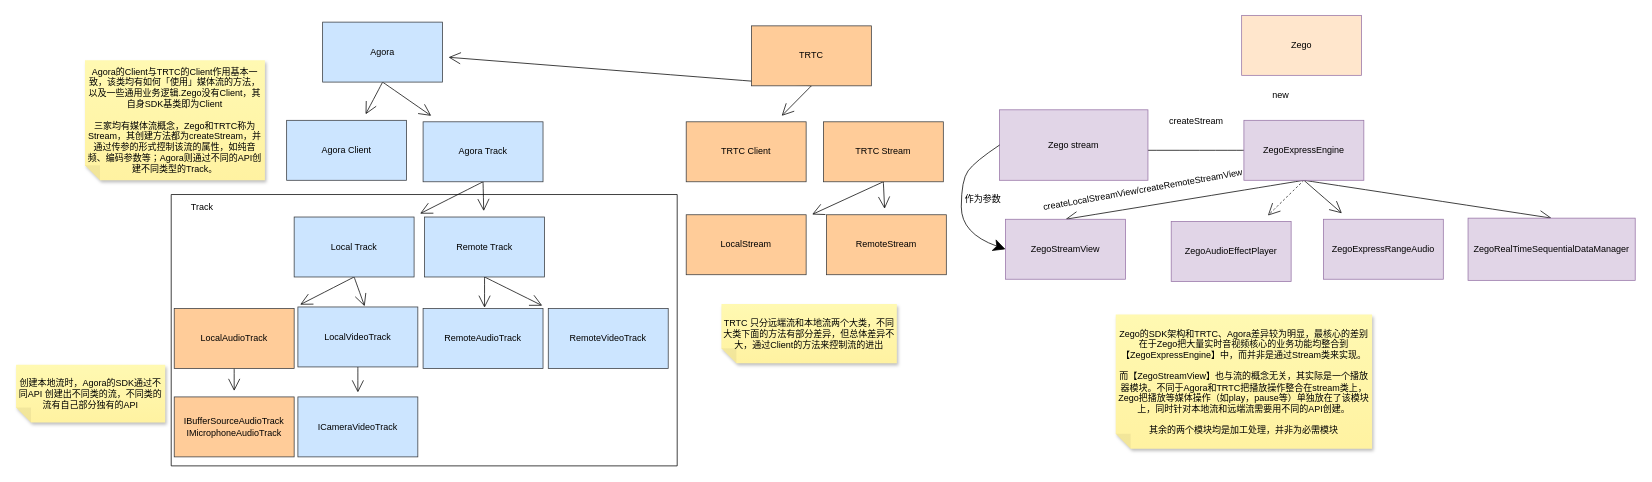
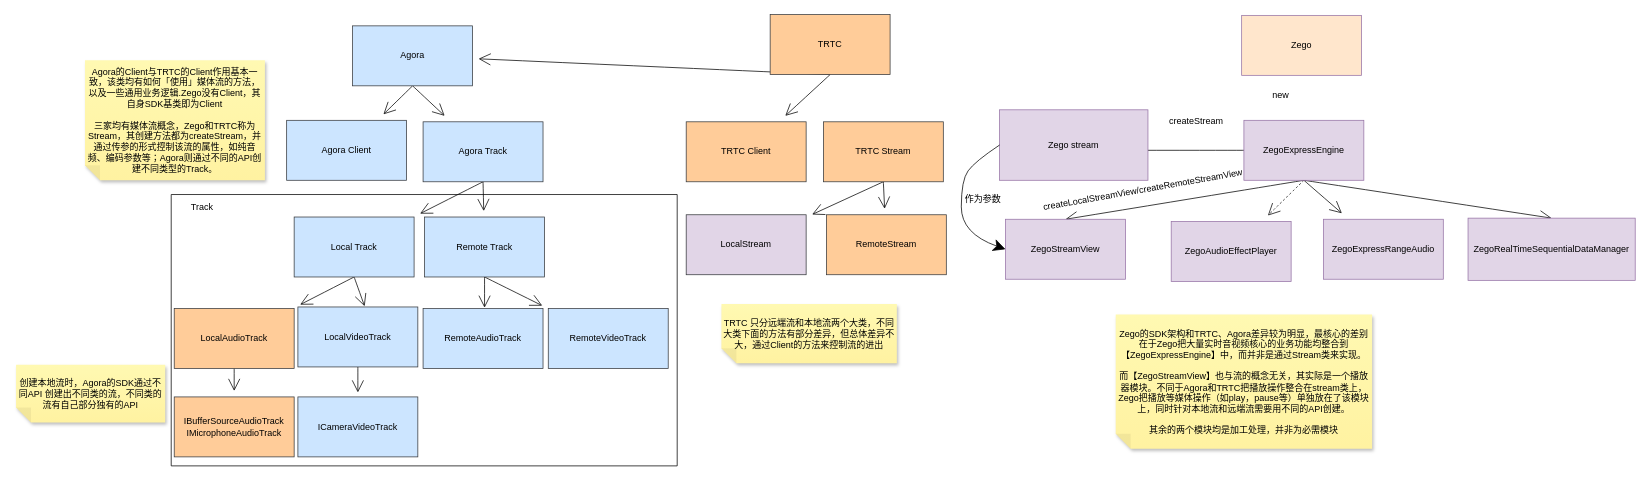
- <mxCell id="4" value="Agora" style="rounded=0;whiteSpace=wrap;html=1;hachureGap=4;fillColor=#cce5ff;strokeColor=#36393d;" vertex="1" parent="1"><mxGeometry x="429" y="29" width="160" height="80" as="geometry" /></mxCell>
+ <mxCell id="4" value="Agora" style="rounded=0;whiteSpace=wrap;html=1;hachureGap=4;fillColor=#cce5ff;strokeColor=#36393d;" vertex="1" parent="1"><mxGeometry x="469" y="34" width="160" height="80" as="geometry" /></mxCell>
- <mxCell id="7" value="TRTC" style="rounded=0;whiteSpace=wrap;html=1;hachureGap=4;fillColor=#ffcc99;strokeColor=#36393d;" vertex="1" parent="1"><mxGeometry x="1001" y="34" width="160" height="80" as="geometry" /></mxCell>
+ <mxCell id="7" value="TRTC" style="rounded=0;whiteSpace=wrap;html=1;hachureGap=4;fillColor=#ffcc99;strokeColor=#36393d;" vertex="1" parent="1"><mxGeometry x="1026" y="19" width="160" height="80" as="geometry" /></mxCell>
- <mxCell id="41" value="LocalStream" style="rounded=0;whiteSpace=wrap;html=1;hachureGap=4;fillColor=#ffcc99;strokeColor=#36393d;" vertex="1" parent="1"><mxGeometry x="914" y="286" width="160" height="80" as="geometry" /></mxCell>
+ <mxCell id="41" value="LocalStream" style="rounded=0;whiteSpace=wrap;html=1;hachureGap=4;fillColor=#e1d5e7;strokeColor=#36393d;" vertex="1" parent="1"><mxGeometry x="914" y="286" width="160" height="80" as="geometry" /></mxCell>
